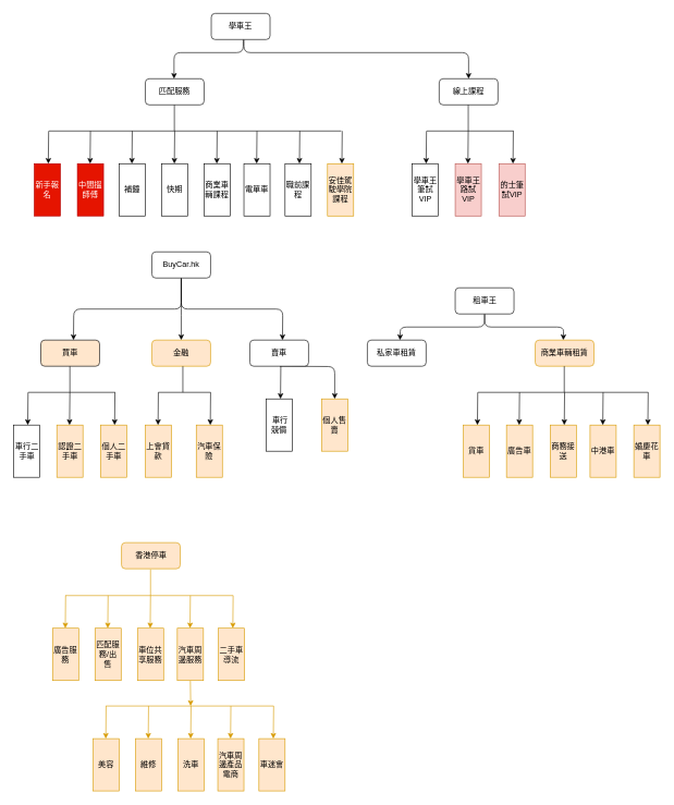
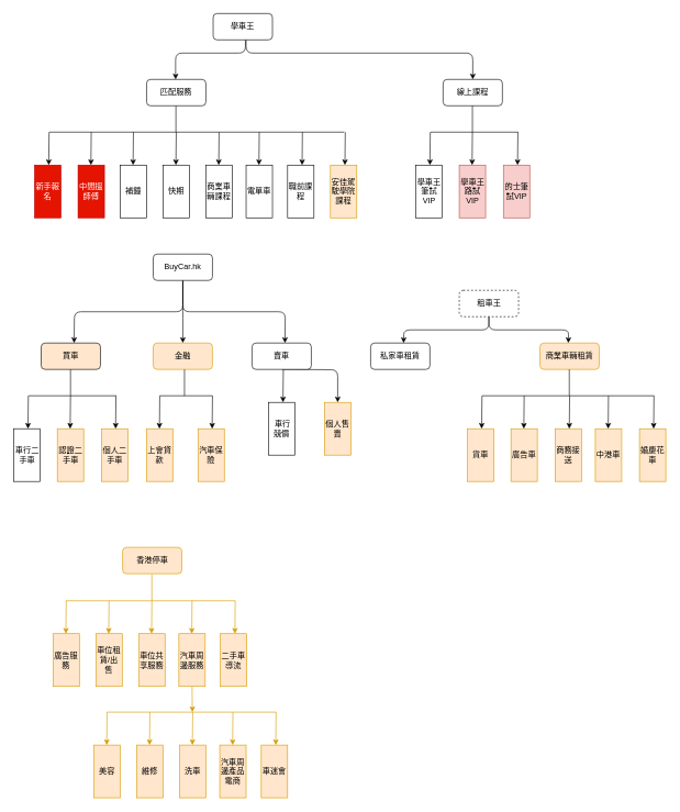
- <mxCell id="44" value="租車王" style="rounded=1;whiteSpace=wrap;html=1;" vertex="1" parent="1"><mxGeometry x="696.5" y="440" width="90" height="40" as="geometry" /></mxCell>
+ <mxCell id="44" value="租車王" style="rounded=1;whiteSpace=wrap;html=1;dashed=1;" vertex="1" parent="1"><mxGeometry x="696.5" y="440" width="90" height="40" as="geometry" /></mxCell>
- <mxCell id="77" value="匹配服務/出售" style="rounded=0;whiteSpace=wrap;html=1;shadow=0;labelBackgroundColor=none;sketch=0;direction=north;fillColor=#ffe6cc;strokeColor=#d79b00;" vertex="1" parent="1"><mxGeometry x="145" y="961" width="40" height="80" as="geometry" /></mxCell>
+ <mxCell id="77" value="車位租賃/出售" style="rounded=0;whiteSpace=wrap;html=1;shadow=0;labelBackgroundColor=none;sketch=0;direction=north;fillColor=#ffe6cc;strokeColor=#d79b00;" vertex="1" parent="1"><mxGeometry x="145" y="961" width="40" height="80" as="geometry" /></mxCell>
